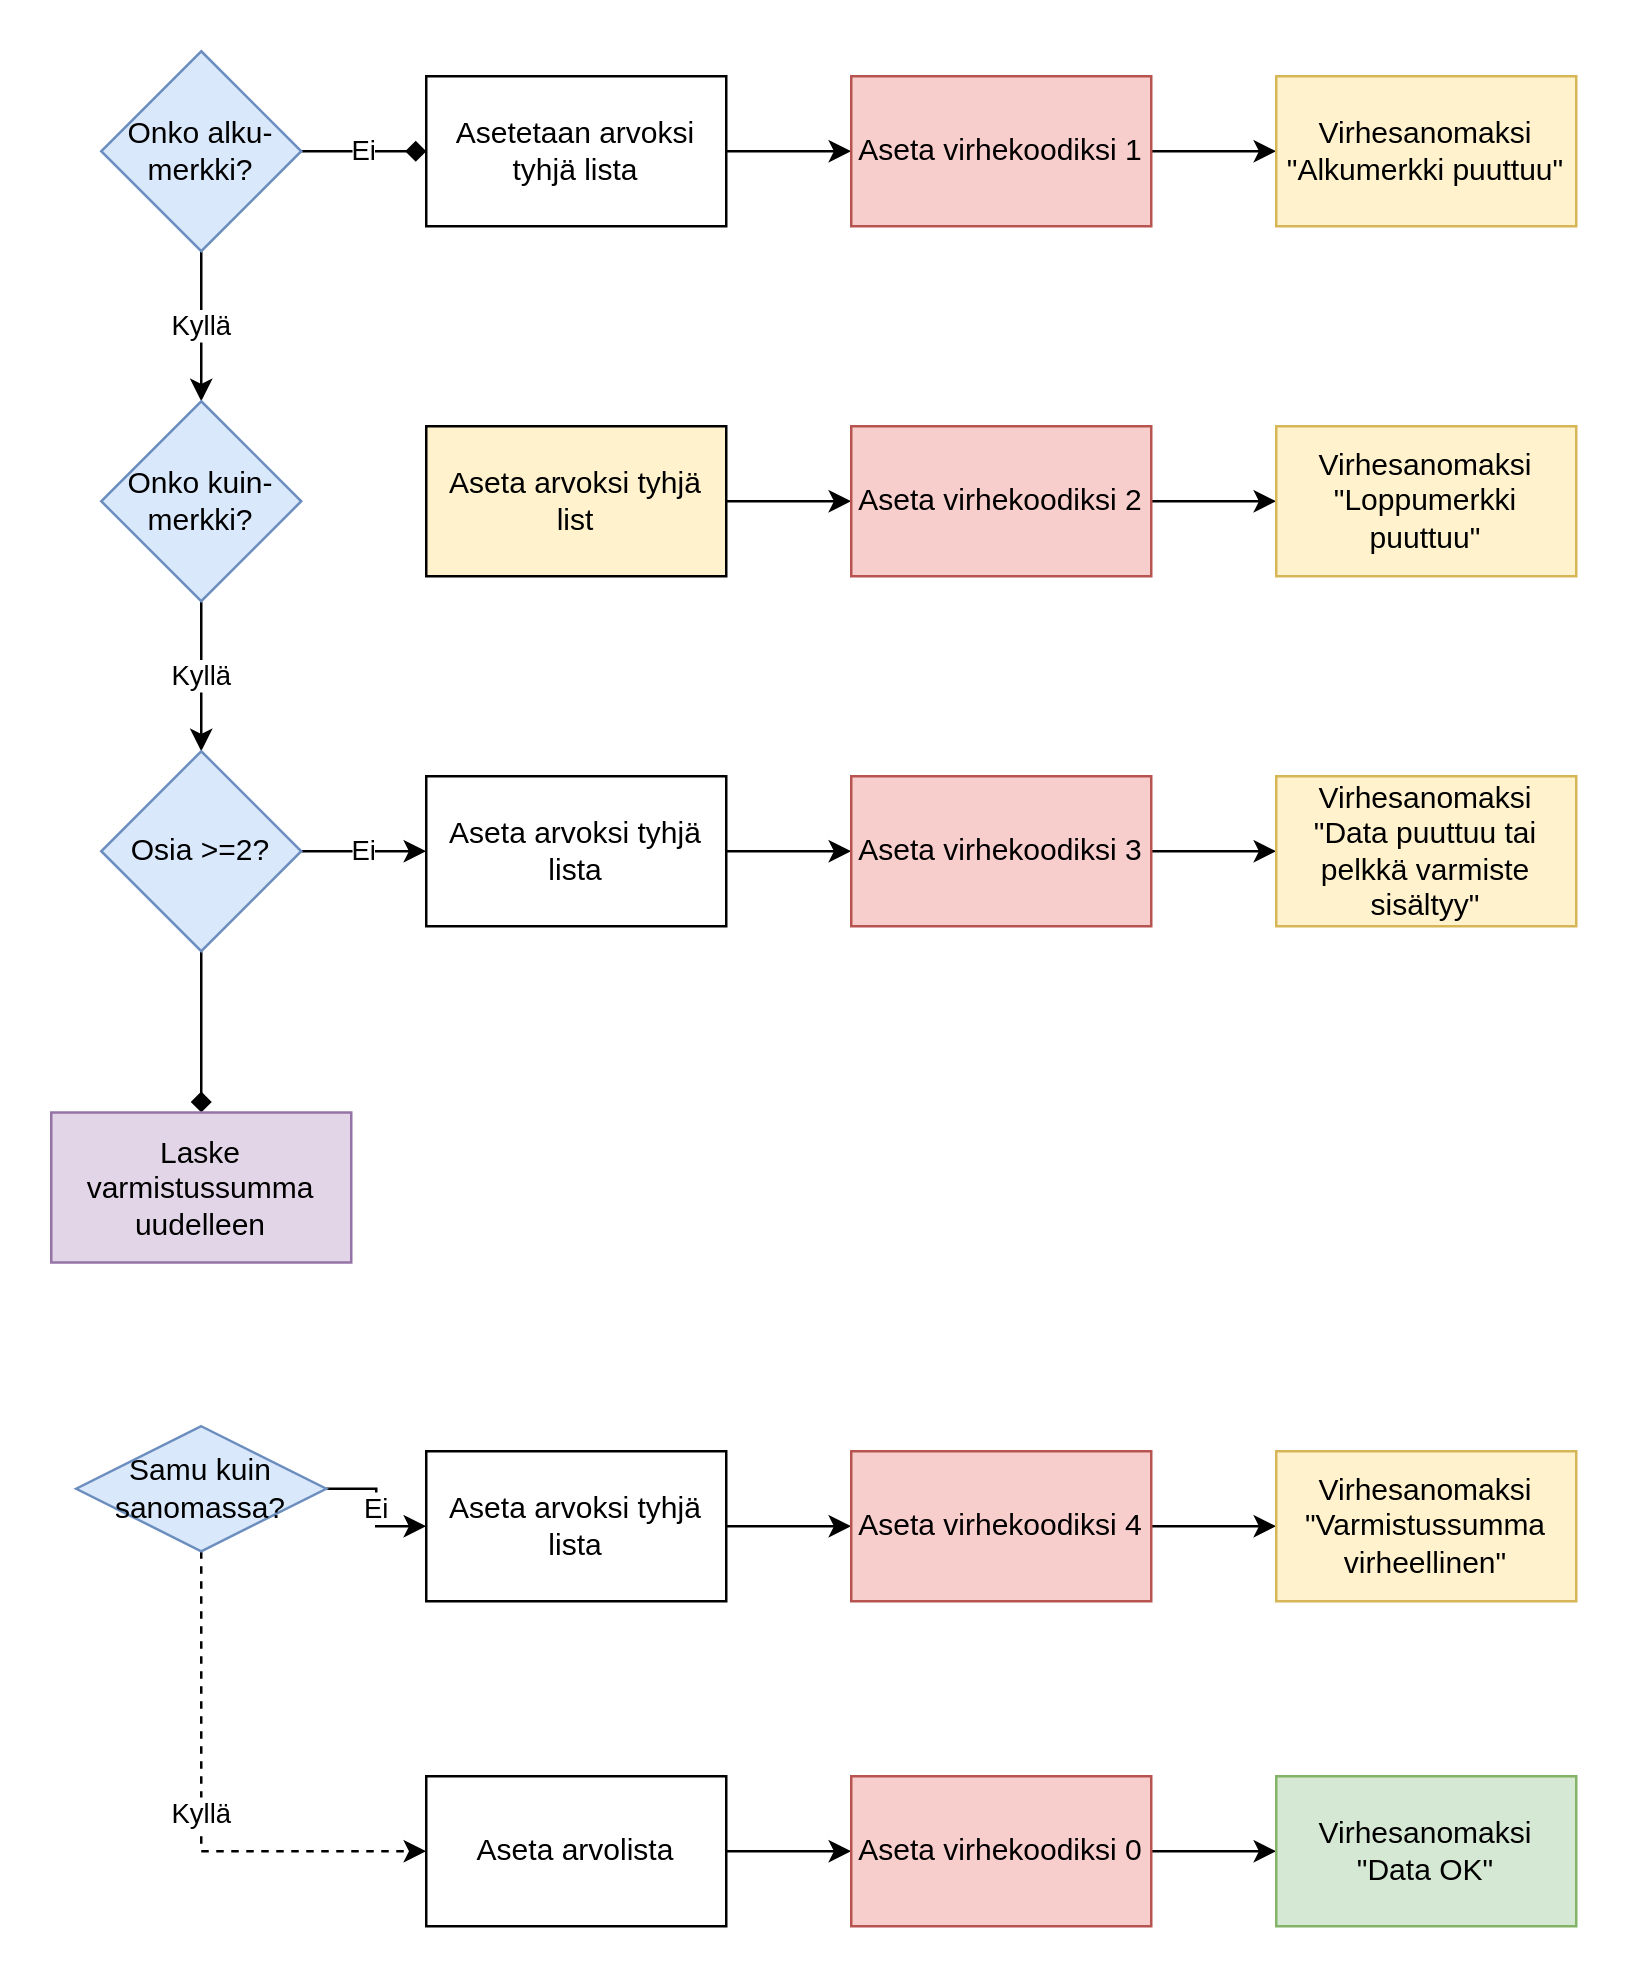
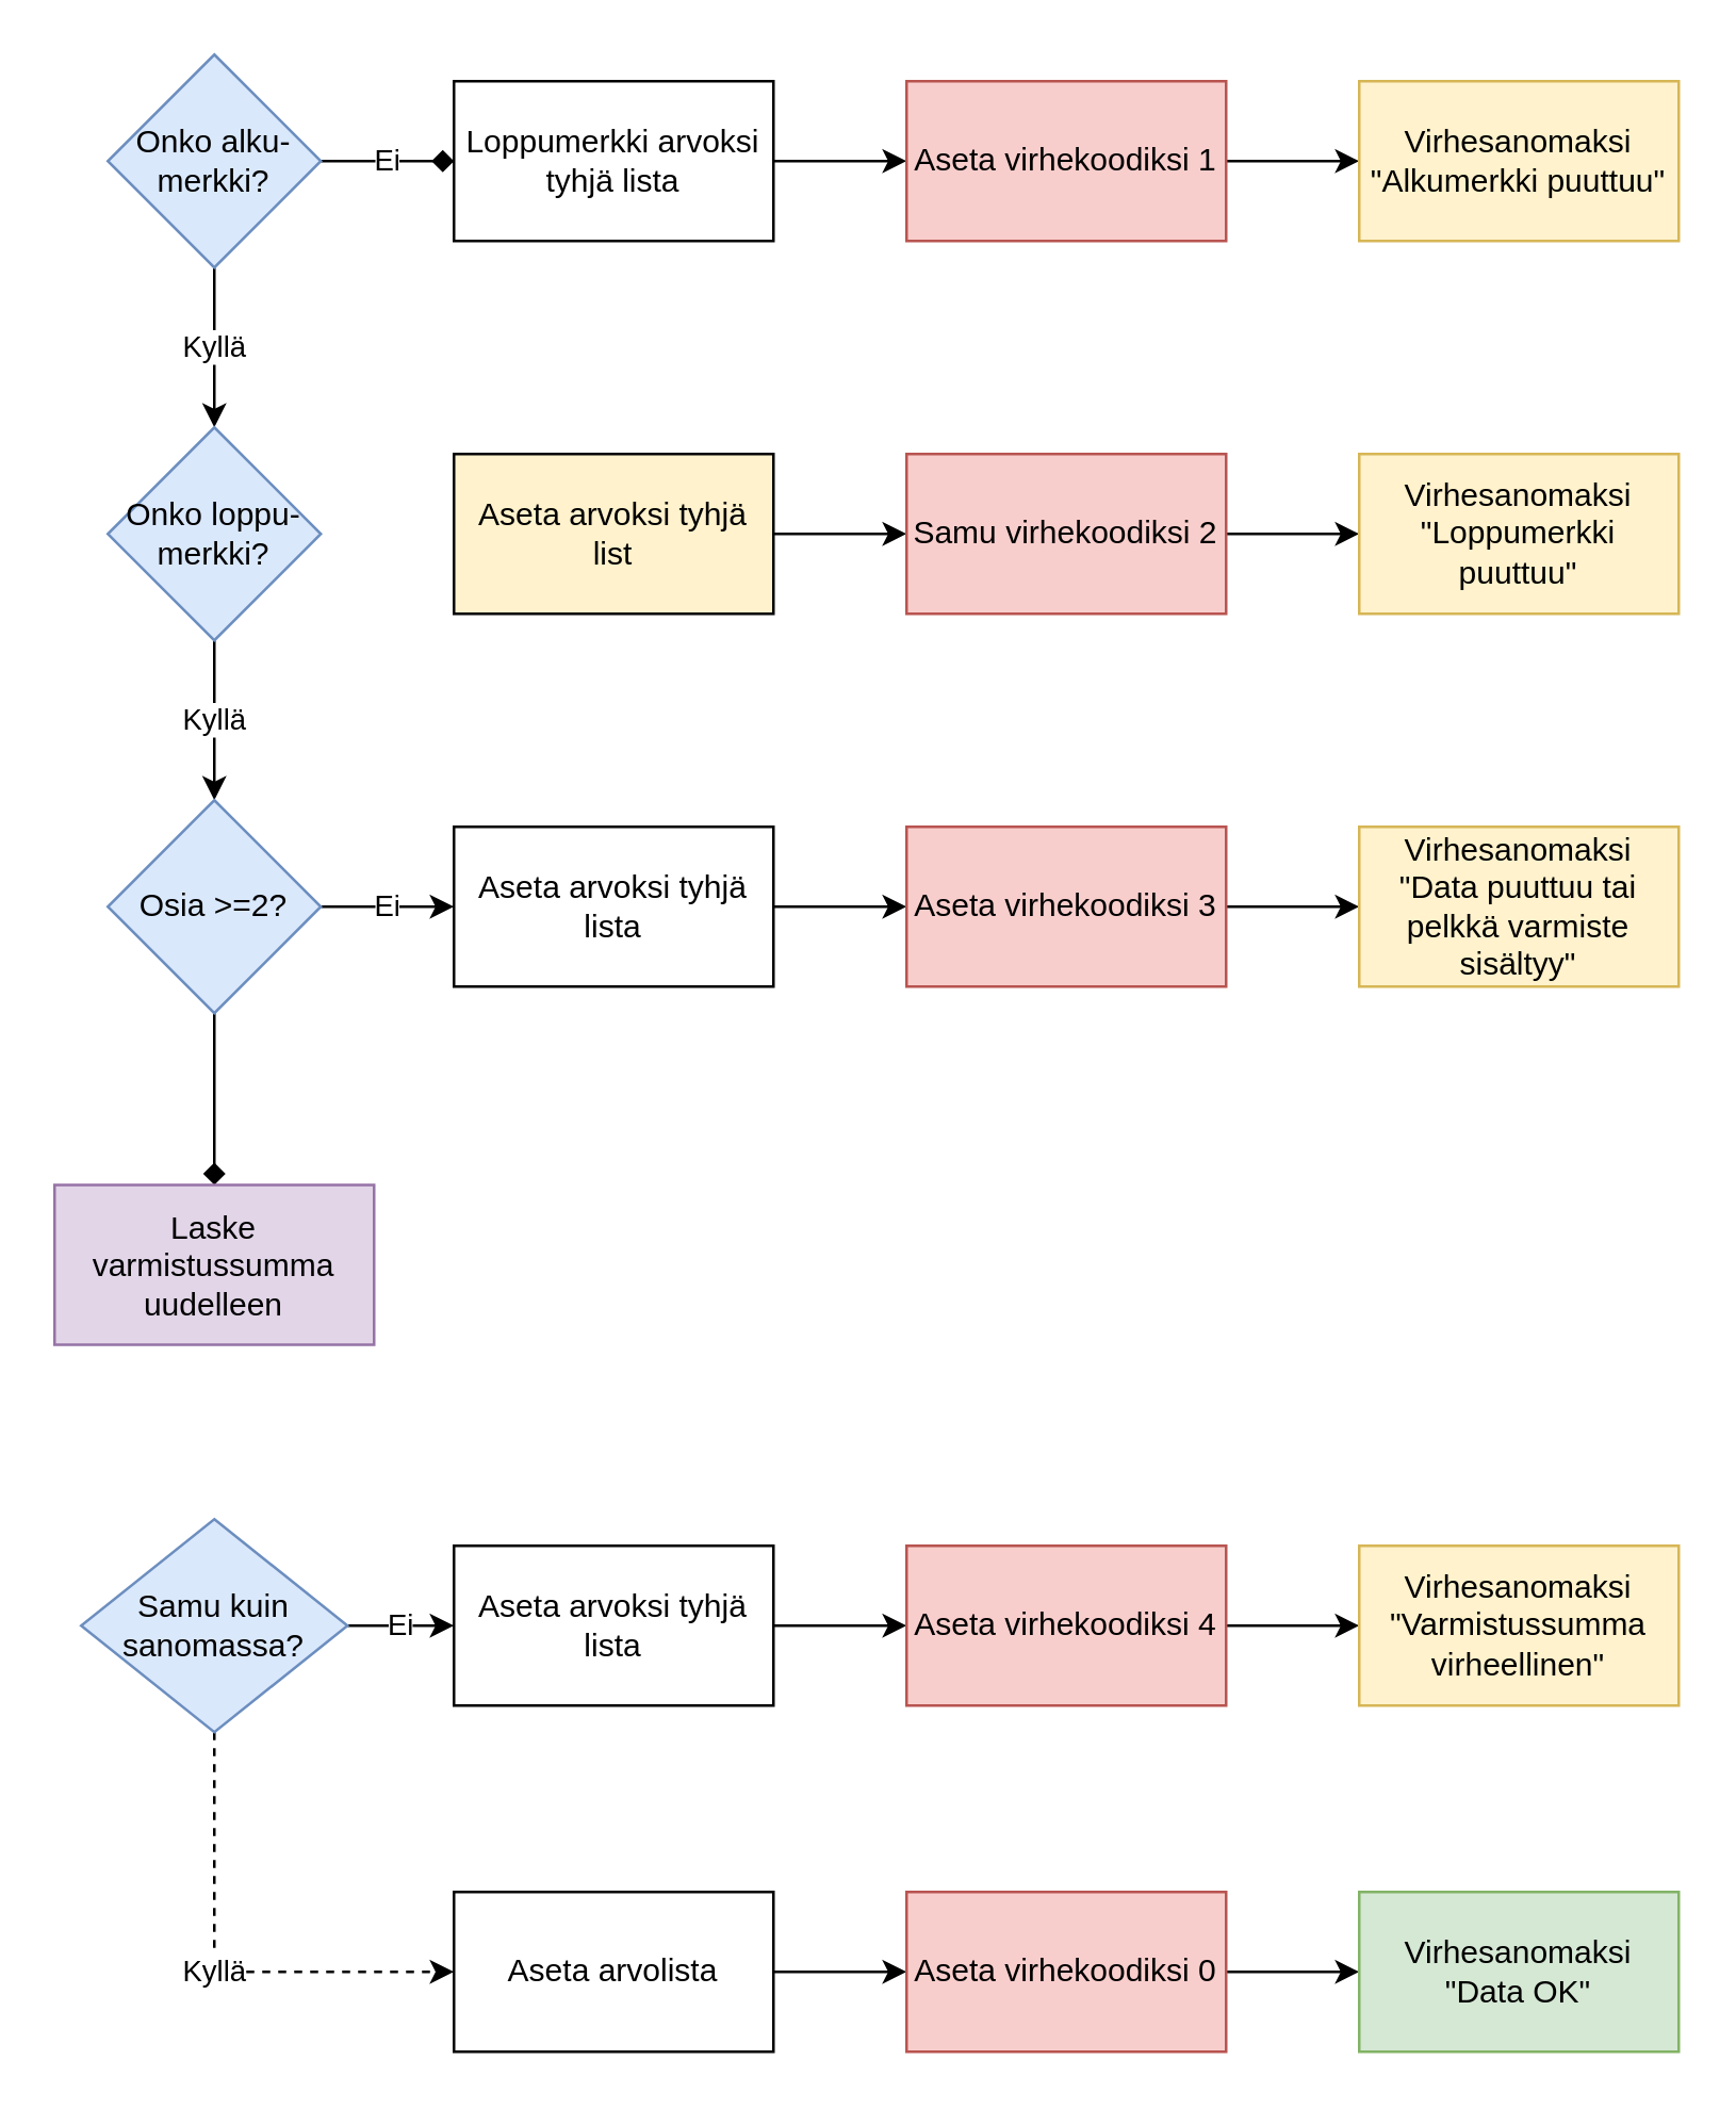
- <mxCell id="6" value="Asetetaan arvoksi tyhjä lista" style="rounded=0;whiteSpace=wrap;html=1;" vertex="1" parent="1"><mxGeometry x="170" y="30" width="120" height="60" as="geometry" /></mxCell>
+ <mxCell id="6" value="Loppumerkki arvoksi tyhjä lista" style="rounded=0;whiteSpace=wrap;html=1;" vertex="1" parent="1"><mxGeometry x="170" y="30" width="120" height="60" as="geometry" /></mxCell>
- <mxCell id="11" value="Onko kuin-merkki?" style="rhombus;whiteSpace=wrap;html=1;fillColor=#dae8fc;strokeColor=#6c8ebf;" vertex="1" parent="1"><mxGeometry x="40" y="160" width="80" height="80" as="geometry" /></mxCell>
+ <mxCell id="11" value="Onko loppu-merkki?" style="rhombus;whiteSpace=wrap;html=1;fillColor=#dae8fc;strokeColor=#6c8ebf;" vertex="1" parent="1"><mxGeometry x="40" y="160" width="80" height="80" as="geometry" /></mxCell>
- <mxCell id="15" value="Aseta virhekoodiksi 2" style="whiteSpace=wrap;html=1;fillColor=#f8cecc;strokeColor=#b85450;" vertex="1" parent="1"><mxGeometry x="340" y="170" width="120" height="60" as="geometry" /></mxCell>
+ <mxCell id="15" value="Samu virhekoodiksi 2" style="whiteSpace=wrap;html=1;fillColor=#f8cecc;strokeColor=#b85450;" vertex="1" parent="1"><mxGeometry x="340" y="170" width="120" height="60" as="geometry" /></mxCell>
- <mxCell id="28" value="Samu kuin sanomassa?" style="rhombus;whiteSpace=wrap;html=1;fillColor=#dae8fc;strokeColor=#6c8ebf;" vertex="1" parent="1"><mxGeometry x="30" y="570" width="100" height="50" as="geometry" /></mxCell>
+ <mxCell id="28" value="Samu kuin sanomassa?" style="rhombus;whiteSpace=wrap;html=1;fillColor=#dae8fc;strokeColor=#6c8ebf;" vertex="1" parent="1"><mxGeometry x="30" y="570" width="100" height="80" as="geometry" /></mxCell>
